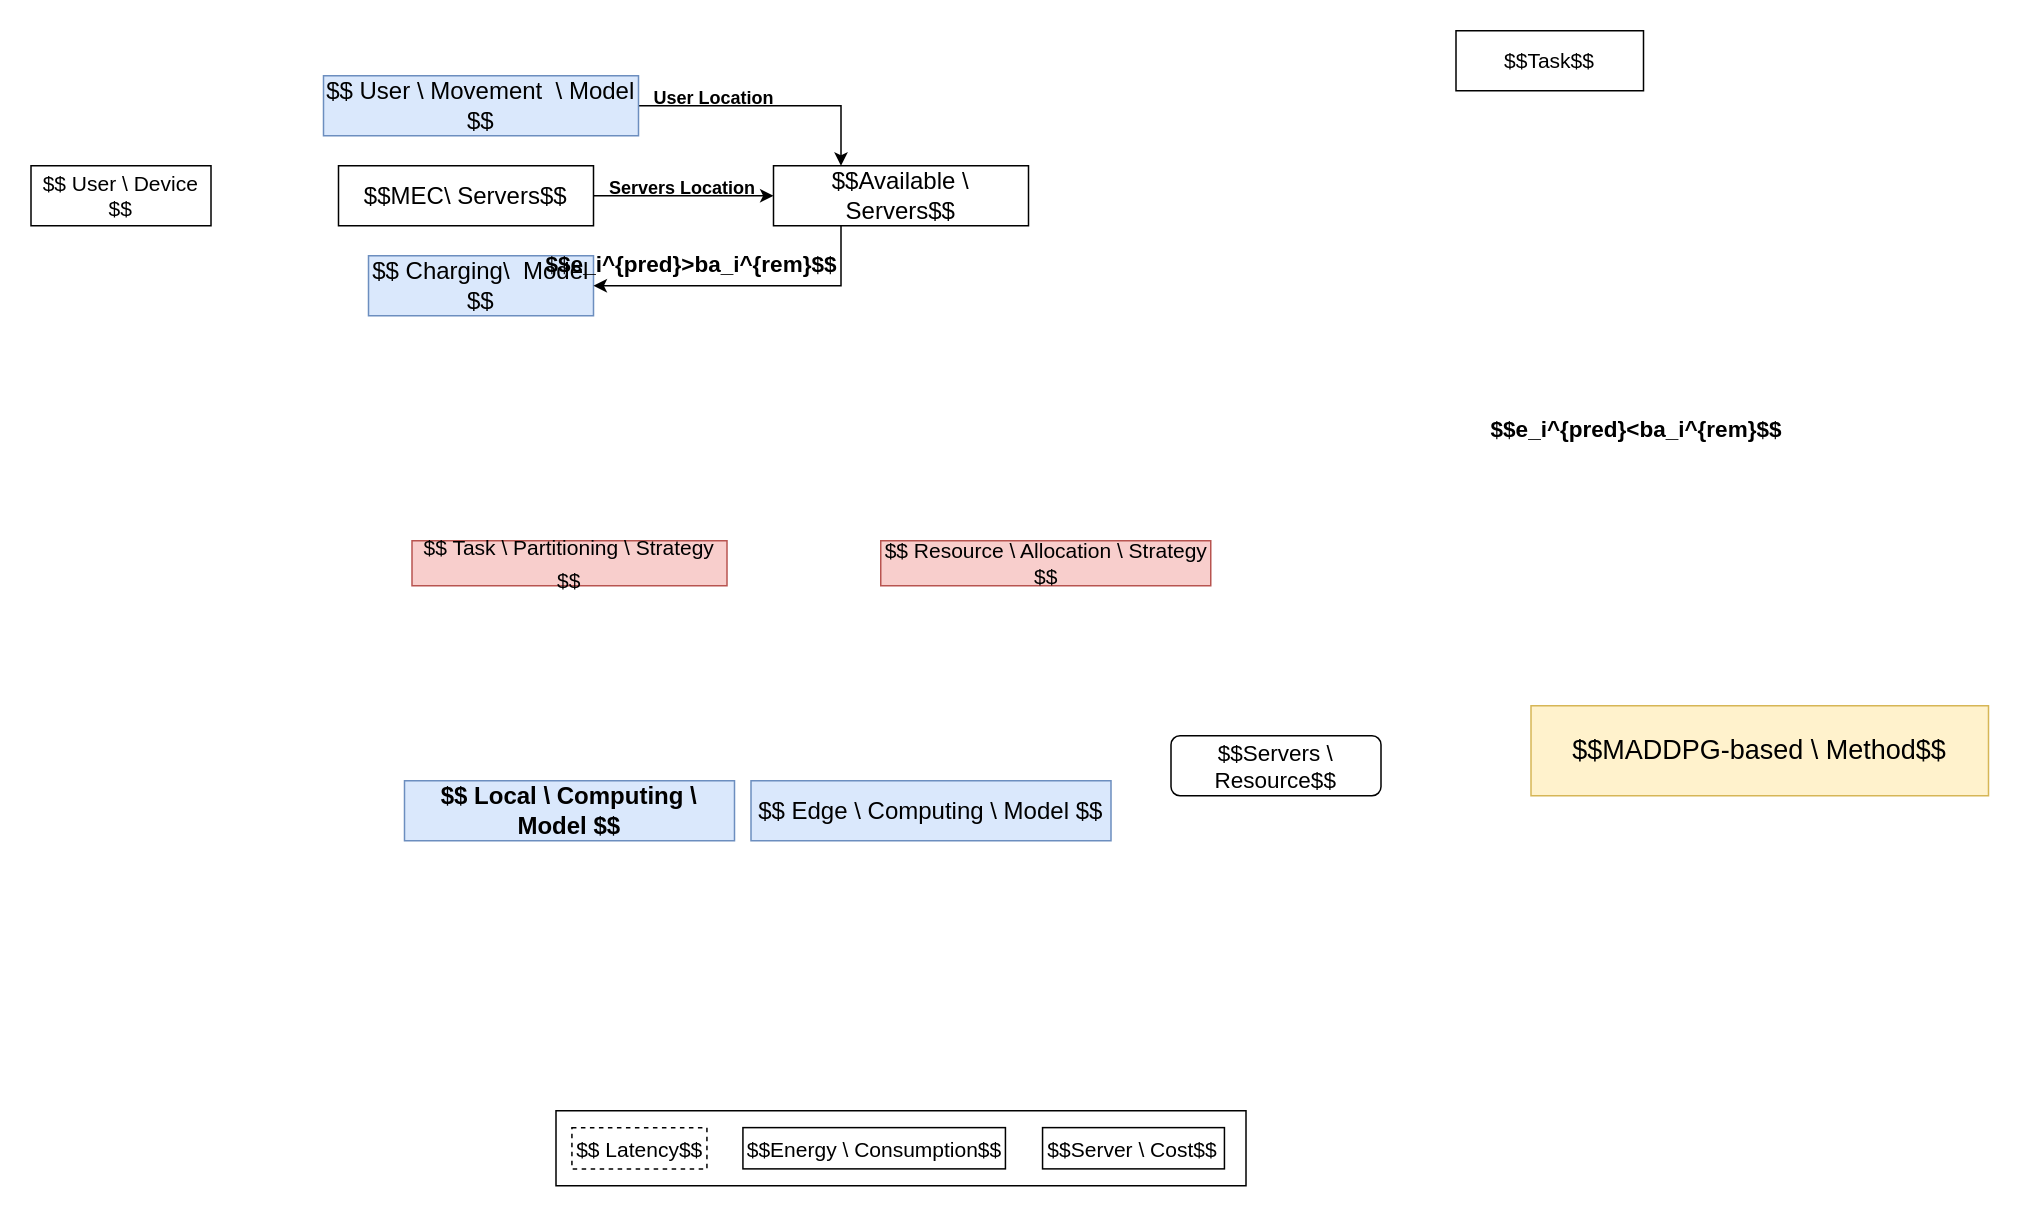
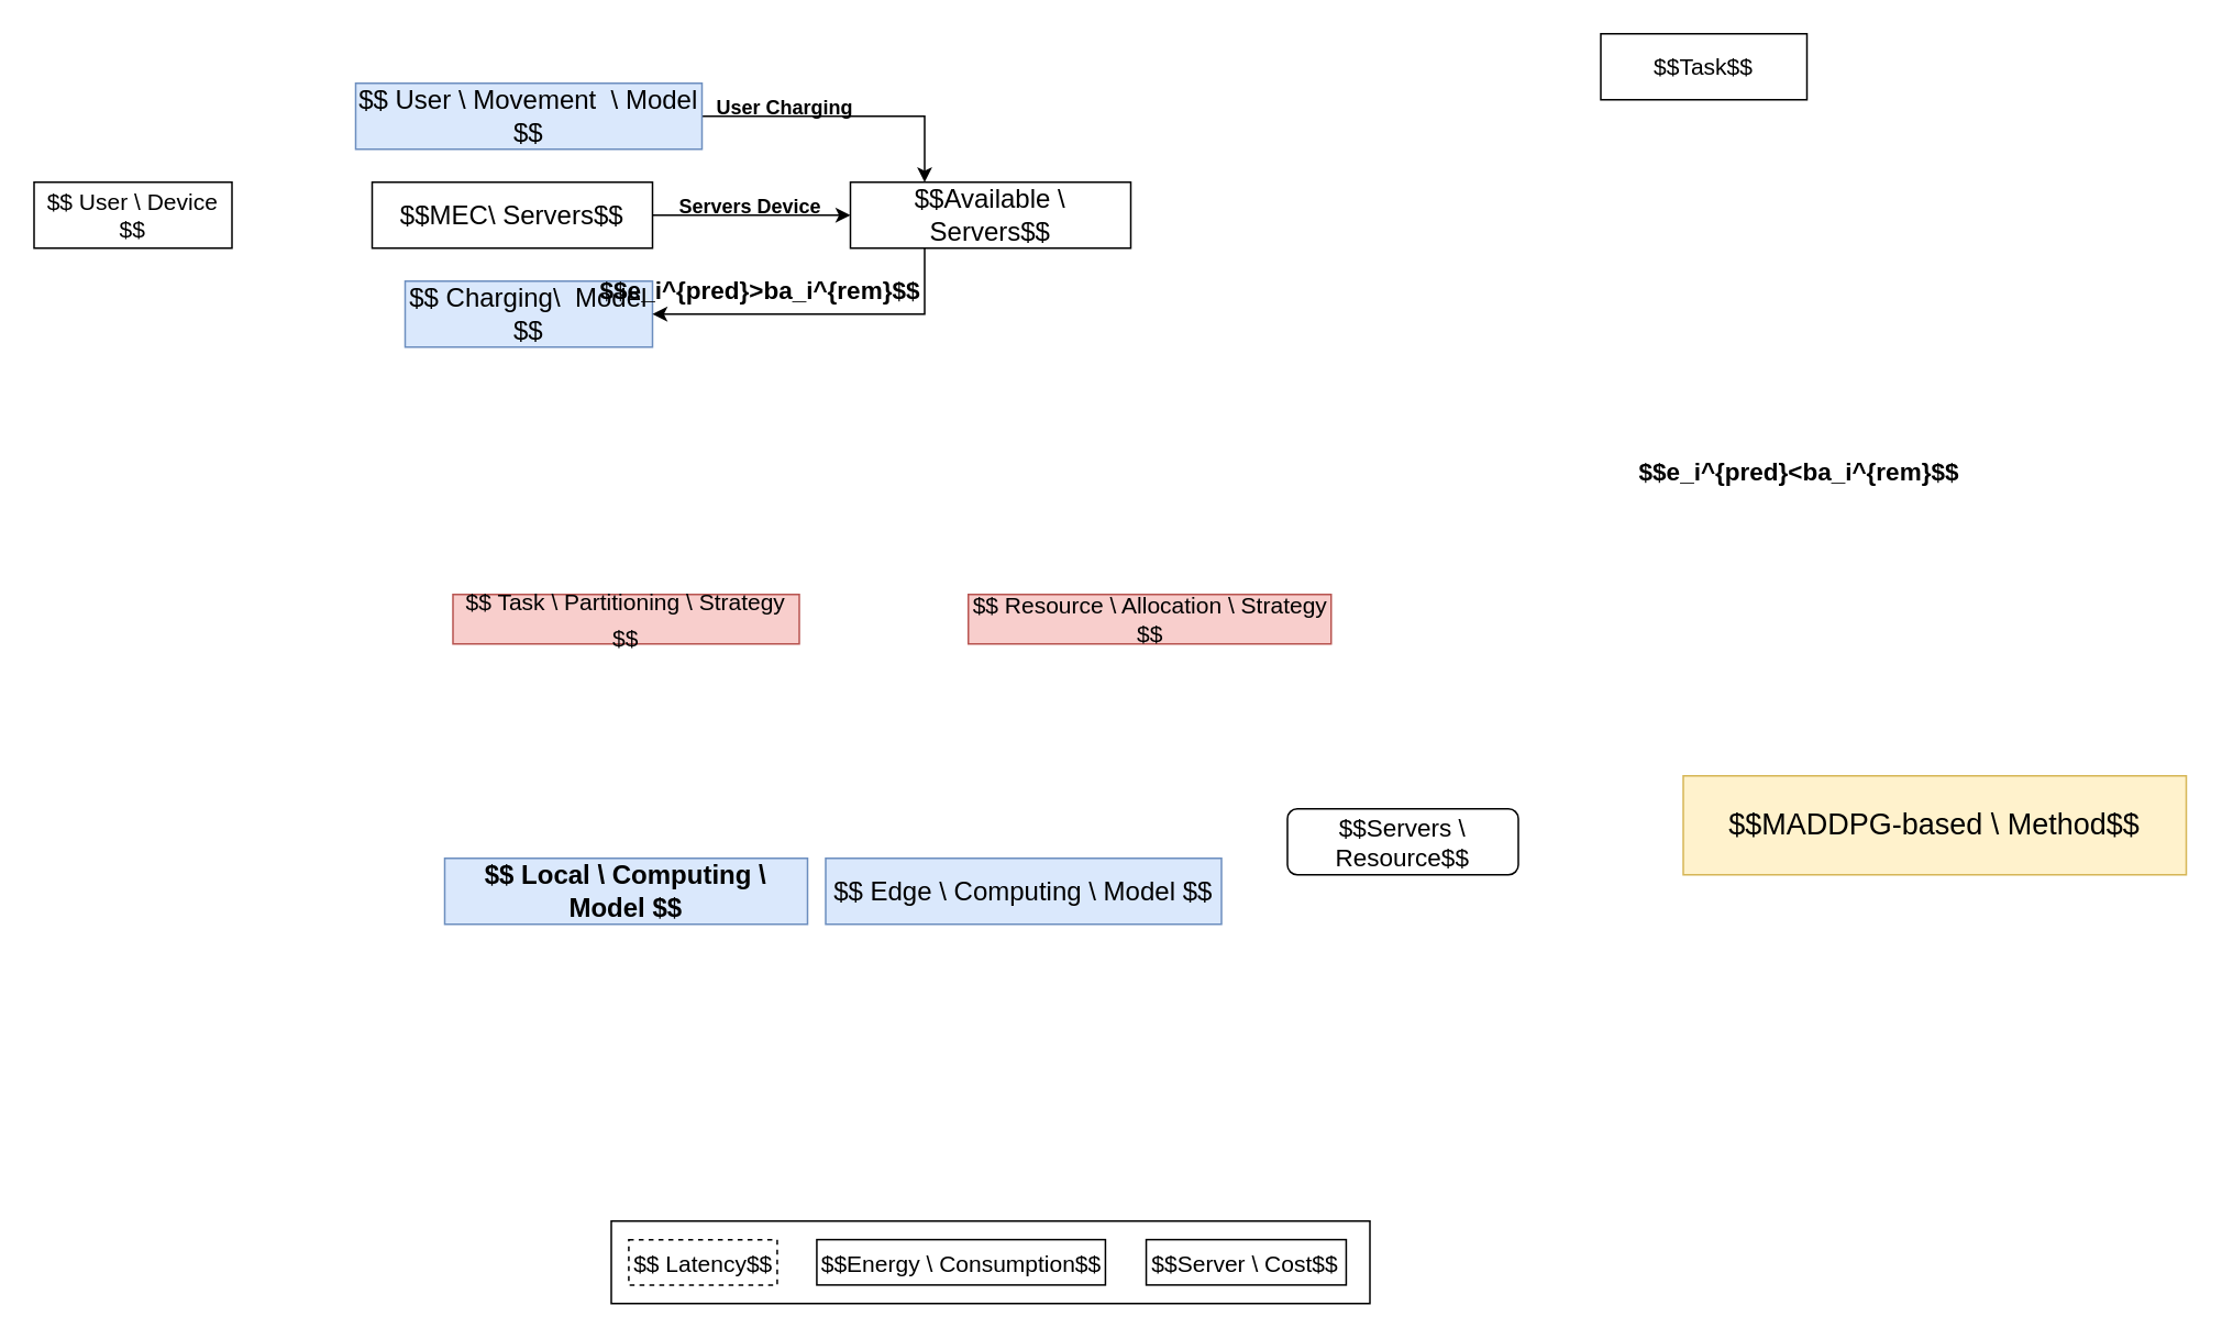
- <mxCell id="20" value="&lt;div&gt;&lt;b&gt;User Location&lt;/b&gt;&lt;/div&gt;" style="text;html=1;align=center;verticalAlign=middle;resizable=0;points=[];autosize=1;strokeColor=none;fillColor=none;" vertex="1" parent="1"><mxGeometry x="425" y="50" width="100" height="30" as="geometry" /></mxCell>
+ <mxCell id="20" value="&lt;div&gt;&lt;b&gt;User Charging&lt;/b&gt;&lt;/div&gt;" style="text;html=1;align=center;verticalAlign=middle;resizable=0;points=[];autosize=1;strokeColor=none;fillColor=none;" vertex="1" parent="1"><mxGeometry x="425" y="50" width="100" height="30" as="geometry" /></mxCell>
- <mxCell id="21" value="&lt;b&gt;Servers Location&lt;/b&gt;" style="text;html=1;align=center;verticalAlign=middle;resizable=0;points=[];autosize=1;strokeColor=none;fillColor=none;" vertex="1" parent="1"><mxGeometry x="394" y="110" width="120" height="30" as="geometry" /></mxCell>
+ <mxCell id="21" value="&lt;b&gt;Servers Device&lt;/b&gt;" style="text;html=1;align=center;verticalAlign=middle;resizable=0;points=[];autosize=1;strokeColor=none;fillColor=none;" vertex="1" parent="1"><mxGeometry x="394" y="110" width="120" height="30" as="geometry" /></mxCell>
